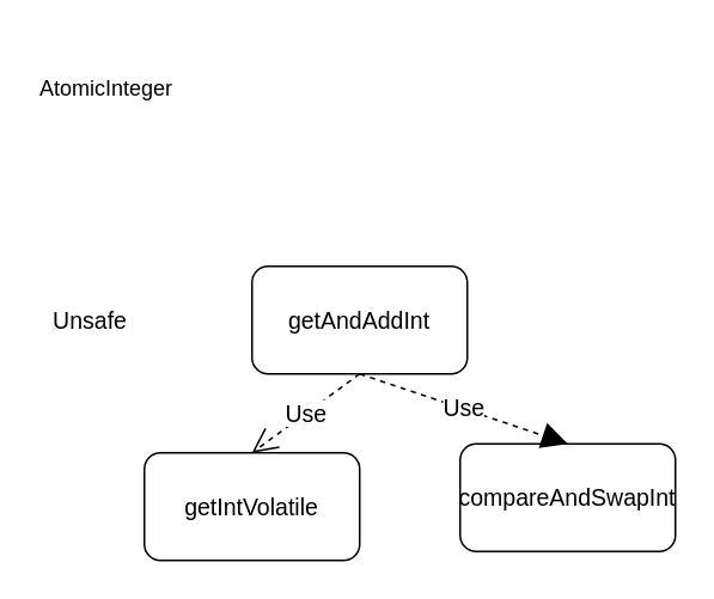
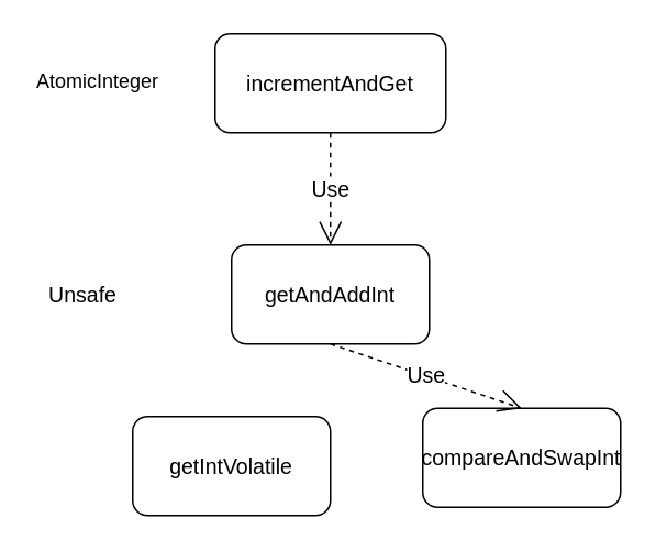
+ <mxCell id="2" value="incrementAndGet&lt;br style=&quot;font-size: 13px;&quot;&gt;" style="rounded=1;whiteSpace=wrap;html=1;perimeterSpacing=0;fontSize=13;" vertex="1" parent="1"><mxGeometry x="130" y="20" width="140" height="60" as="geometry" /></mxCell>
+ <mxCell id="6" value="Use" style="endArrow=open;endSize=12;dashed=1;html=1;fontSize=13;entryX=0.5;entryY=0;entryDx=0;entryDy=0;exitX=0.5;exitY=1;exitDx=0;exitDy=0;fontColor=#000000;" edge="1" parent="1" source="2" target="4"><mxGeometry width="160" relative="1" as="geometry"><mxPoint x="215" y="83" as="sourcePoint" /><mxPoint x="492" y="122" as="targetPoint" /></mxGeometry></mxCell>
- <mxCell id="9" value="Use" style="endArrow=open;endSize=12;dashed=1;html=1;fontSize=13;fontColor=#000000;exitX=0.5;exitY=1;exitDx=0;exitDy=0;entryX=0.5;entryY=0;entryDx=0;entryDy=0;" edge="1" parent="1" source="4" target="7"><mxGeometry width="160" relative="1" as="geometry"><mxPoint x="241" y="369" as="sourcePoint" /><mxPoint x="401" y="369" as="targetPoint" /></mxGeometry></mxCell>
- <mxCell id="10" value="Use" style="endArrow=block;endSize=12;dashed=1;html=1;fontSize=13;fontColor=#000000;exitX=0.5;exitY=1;exitDx=0;exitDy=0;entryX=0.5;entryY=0;entryDx=0;entryDy=0;" edge="1" parent="1" source="4" target="8"><mxGeometry width="160" relative="1" as="geometry"><mxPoint x="358" y="200" as="sourcePoint" /><mxPoint x="423" y="239" as="targetPoint" /></mxGeometry></mxCell>
+ <mxCell id="10" value="Use" style="endArrow=open;endSize=12;dashed=1;html=1;fontSize=13;fontColor=#000000;exitX=0.5;exitY=1;exitDx=0;exitDy=0;entryX=0.5;entryY=0;entryDx=0;entryDy=0;" edge="1" parent="1" source="4" target="8"><mxGeometry width="160" relative="1" as="geometry"><mxPoint x="358" y="200" as="sourcePoint" /><mxPoint x="423" y="239" as="targetPoint" /></mxGeometry></mxCell>
